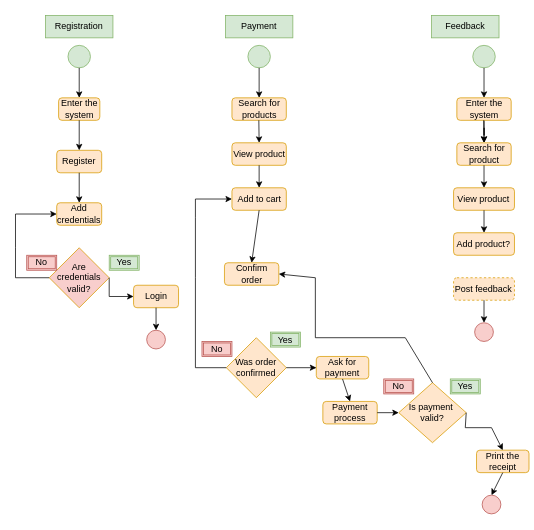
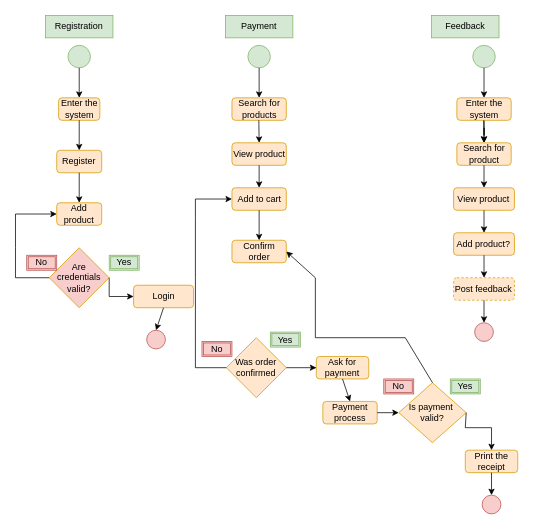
- <mxCell id="7" value="Add credentials" style="rounded=1;whiteSpace=wrap;html=1;fillColor=#ffe6cc;strokeColor=#d79b00;" parent="1" vertex="1"><mxGeometry x="75" y="270" width="60" height="30" as="geometry" /></mxCell>
+ <mxCell id="7" value="Add product" style="rounded=1;whiteSpace=wrap;html=1;fillColor=#ffe6cc;strokeColor=#d79b00;" parent="1" vertex="1"><mxGeometry x="75" y="270" width="60" height="30" as="geometry" /></mxCell>
+ <mxCell id="57" value="" style="endArrow=classic;html=1;rounded=0;exitX=0.5;exitY=1;exitDx=0;exitDy=0;entryX=0.5;entryY=0;entryDx=0;entryDy=0;" edge="1" parent="1" source="51" target="56"><mxGeometry width="50" height="50" relative="1" as="geometry"><mxPoint x="560" y="330" as="sourcePoint" /><mxPoint x="610" y="280" as="targetPoint" /></mxGeometry></mxCell>
- <mxCell id="25" value="Confirm order" style="rounded=1;whiteSpace=wrap;html=1;fillColor=#ffe6cc;strokeColor=#d79b00;" parent="1" vertex="1"><mxGeometry x="298.75" y="350" width="72.5" height="30" as="geometry" /></mxCell>
+ <mxCell id="25" value="Confirm order" style="rounded=1;whiteSpace=wrap;html=1;fillColor=#ffe6cc;strokeColor=#d79b00;" parent="1" vertex="1"><mxGeometry x="308.75" y="320" width="72.5" height="30" as="geometry" /></mxCell>
- <mxCell id="13" value="Login" style="rounded=1;whiteSpace=wrap;html=1;fillColor=#ffe6cc;strokeColor=#d79b00;" parent="1" vertex="1"><mxGeometry x="177.5" y="380" width="60" height="30" as="geometry" /></mxCell>
+ <mxCell id="13" value="Login" style="rounded=1;whiteSpace=wrap;html=1;fillColor=#ffe6cc;strokeColor=#d79b00;" parent="1" vertex="1"><mxGeometry x="177.5" y="380" width="80" height="30" as="geometry" /></mxCell>
- <mxCell id="37" value="Print the receipt" style="rounded=1;whiteSpace=wrap;html=1;fillColor=#ffe6cc;strokeColor=#d79b00;" parent="1" vertex="1"><mxGeometry x="635" y="600" width="70" height="30" as="geometry" /></mxCell>
+ <mxCell id="37" value="Print the receipt" style="rounded=1;whiteSpace=wrap;html=1;fillColor=#ffe6cc;strokeColor=#d79b00;" parent="1" vertex="1"><mxGeometry x="620" y="600" width="70" height="30" as="geometry" /></mxCell>
